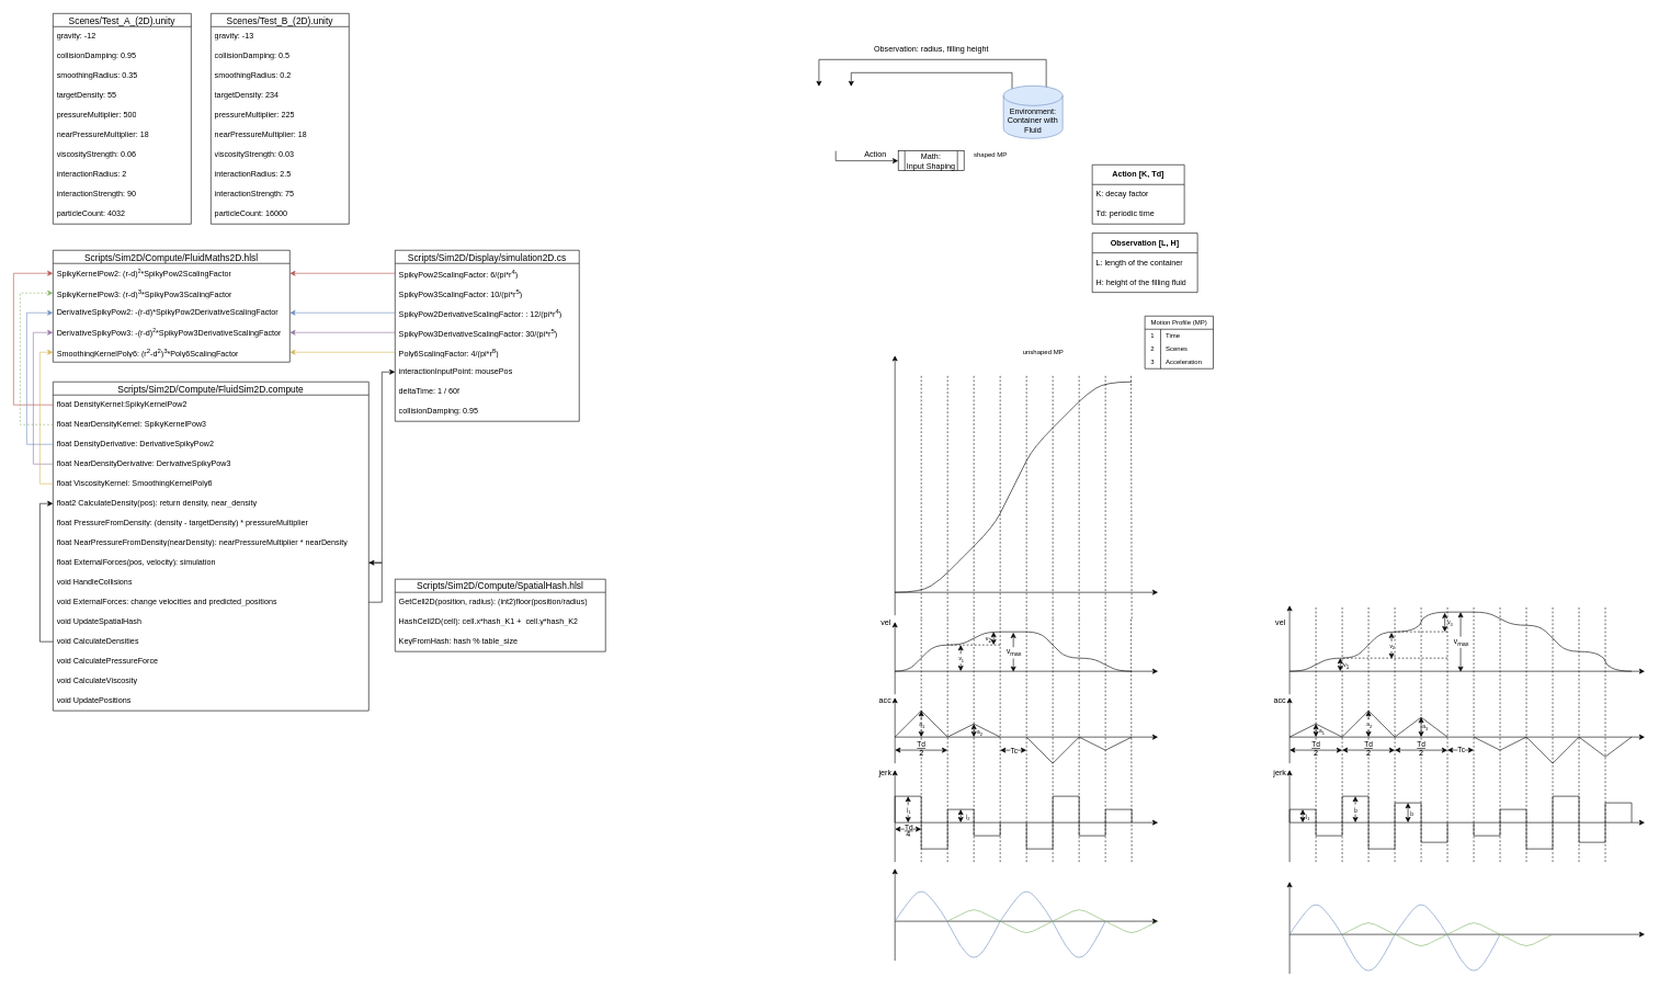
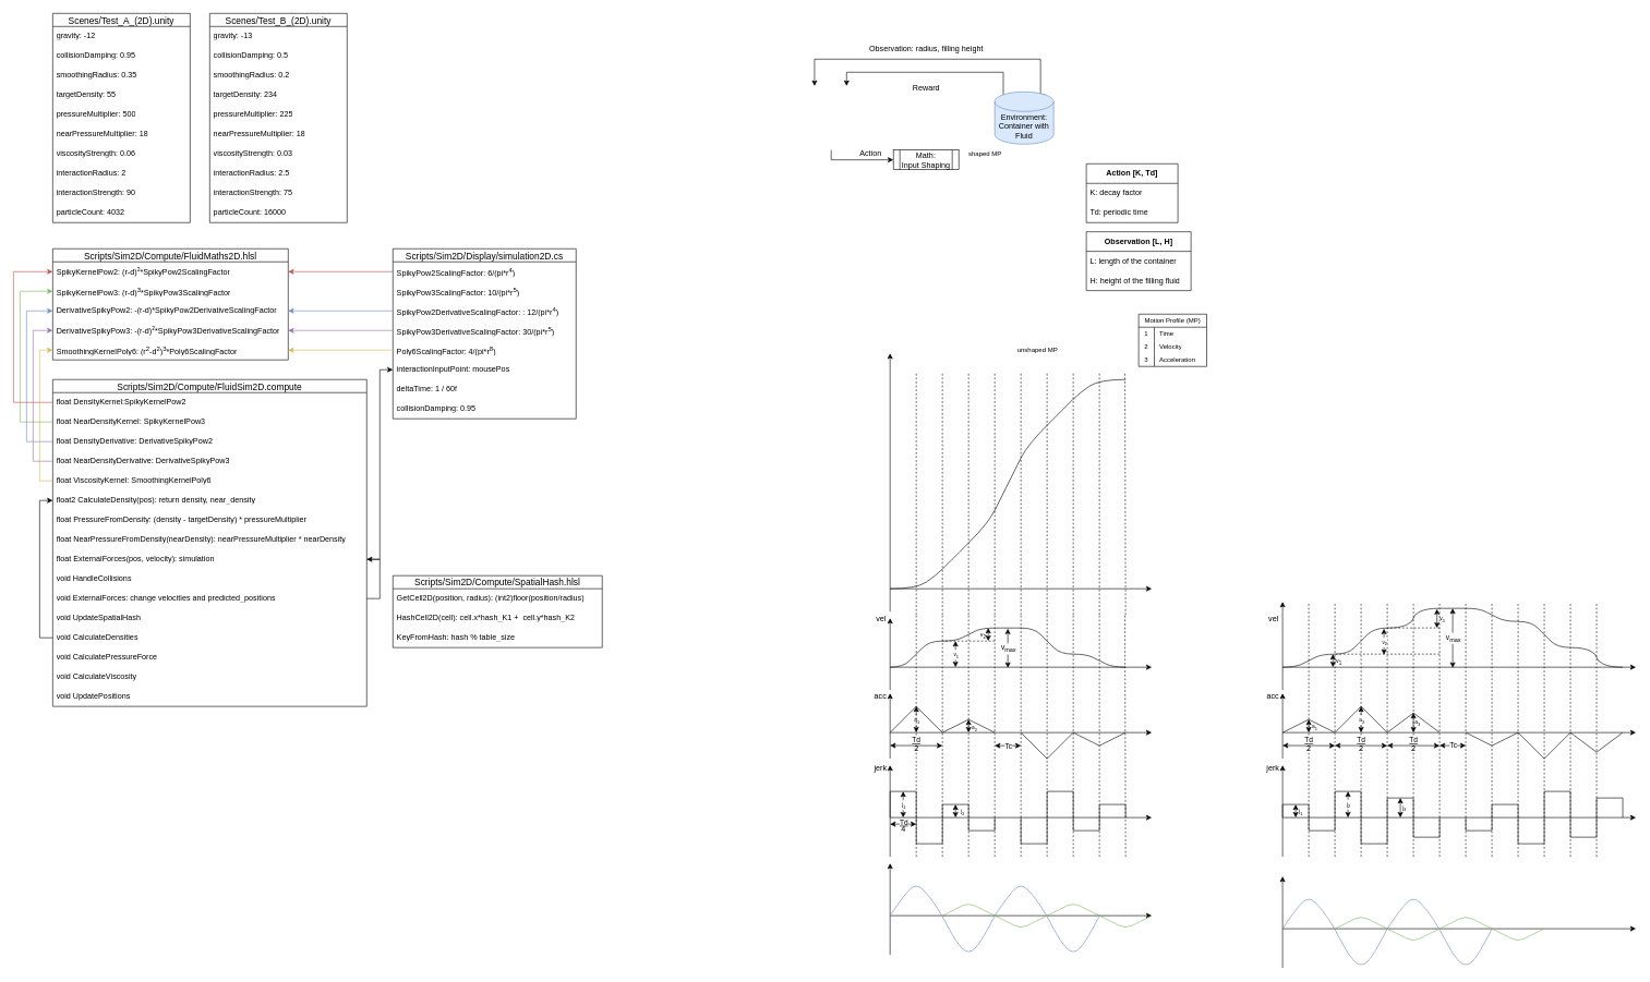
+ <mxCell id="77" value="Reward" style="text;html=1;align=center;verticalAlign=middle;resizable=0;points=[];autosize=1;strokeColor=none;fillColor=none;" parent="1" vertex="1"><mxGeometry x="1385" y="120" width="60" height="30" as="geometry" /></mxCell>
- <mxCell id="90" value="Environment: Container with Fluid" style="shape=cylinder3;whiteSpace=wrap;html=1;boundedLbl=1;backgroundOutline=1;size=15;fillColor=#dae8fc;strokeColor=#6c8ebf;" parent="1" vertex="1"><mxGeometry x="1525" y="130" width="90" height="80" as="geometry" /></mxCell>
+ <mxCell id="90" value="Environment: Container with Fluid" style="shape=cylinder3;whiteSpace=wrap;html=1;boundedLbl=1;backgroundOutline=1;size=15;fillColor=#dae8fc;strokeColor=#6c8ebf;" parent="1" vertex="1"><mxGeometry x="1520" y="140" width="90" height="80" as="geometry" /></mxCell>
- <mxCell id="84" value="Scenes" style="shape=partialRectangle;html=1;whiteSpace=wrap;connectable=0;fillColor=none;top=0;left=0;bottom=0;right=0;align=left;spacingLeft=6;overflow=hidden;strokeColor=inherit;fontSize=10;" parent="82" vertex="1"><mxGeometry x="24" width="80" height="20" as="geometry"><mxRectangle width="80" height="20" as="alternateBounds" /></mxGeometry></mxCell>
+ <mxCell id="84" value="Velocity" style="shape=partialRectangle;html=1;whiteSpace=wrap;connectable=0;fillColor=none;top=0;left=0;bottom=0;right=0;align=left;spacingLeft=6;overflow=hidden;strokeColor=inherit;fontSize=10;" parent="82" vertex="1"><mxGeometry x="24" width="80" height="20" as="geometry"><mxRectangle width="80" height="20" as="alternateBounds" /></mxGeometry></mxCell>
- <mxCell id="68" style="edgeStyle=orthogonalEdgeStyle;rounded=0;orthogonalLoop=1;jettySize=auto;html=1;exitX=0;exitY=0.5;exitDx=0;exitDy=0;entryX=0;entryY=0.5;entryDx=0;entryDy=0;fillColor=#d5e8d4;strokeColor=#82b366;dashed=1;" parent="1" source="41" target="26" edge="1"><mxGeometry relative="1" as="geometry"><Array as="points"><mxPoint x="30" y="645" /><mxPoint x="30" y="445" /></Array></mxGeometry></mxCell>
+ <mxCell id="68" style="edgeStyle=orthogonalEdgeStyle;rounded=0;orthogonalLoop=1;jettySize=auto;html=1;exitX=0;exitY=0.5;exitDx=0;exitDy=0;entryX=0;entryY=0.5;entryDx=0;entryDy=0;fillColor=#d5e8d4;strokeColor=#82b366;" parent="1" source="41" target="26" edge="1"><mxGeometry relative="1" as="geometry"><Array as="points"><mxPoint x="30" y="645" /><mxPoint x="30" y="445" /></Array></mxGeometry></mxCell>
